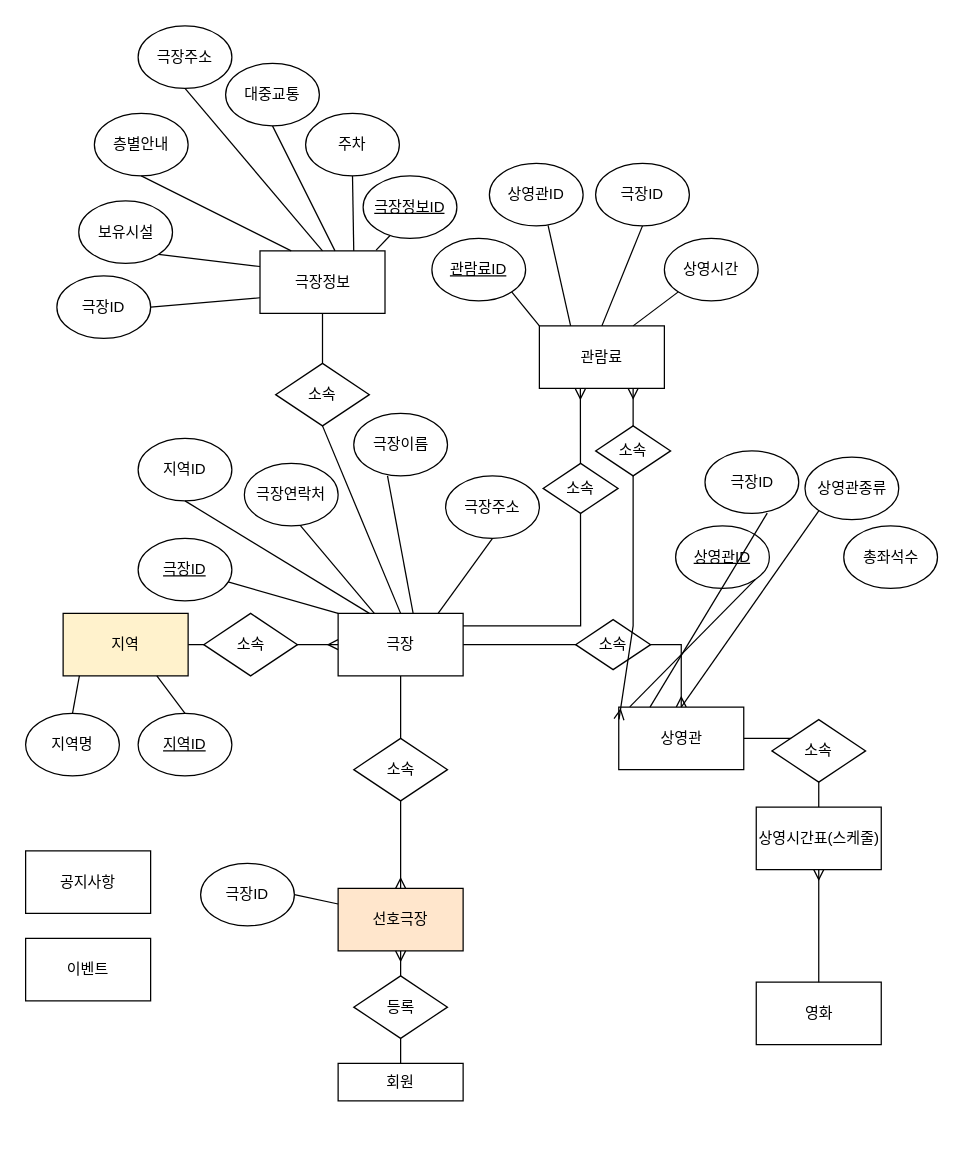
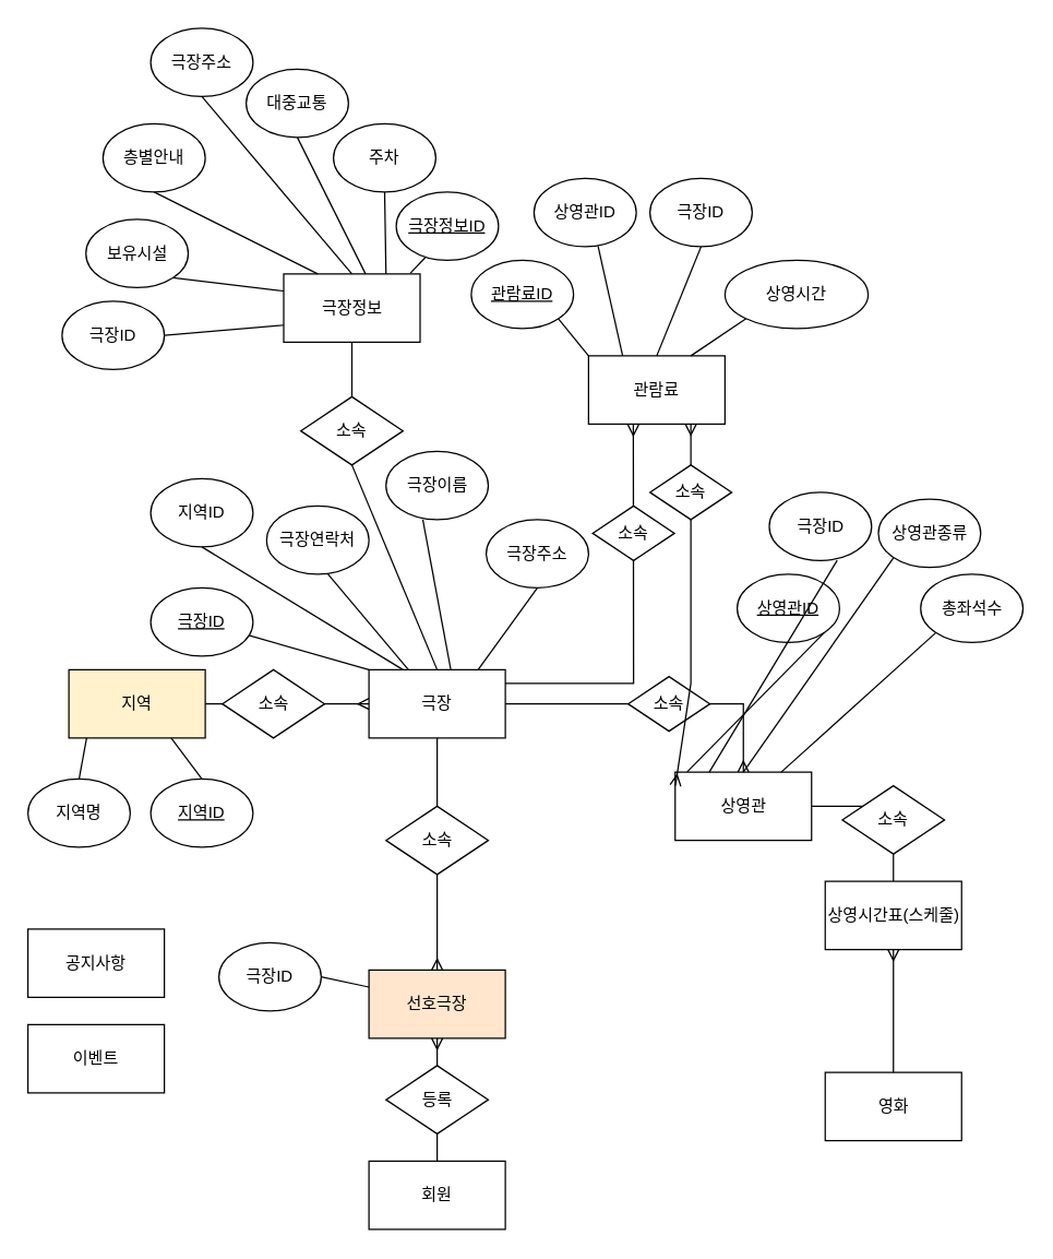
- <mxCell id="51" value="상영시간" style="ellipse;whiteSpace=wrap;html=1;" vertex="1" parent="1"><mxGeometry x="531" y="190" width="75" height="50" as="geometry" /></mxCell>
+ <mxCell id="51" value="상영시간" style="ellipse;whiteSpace=wrap;html=1;" vertex="1" parent="1"><mxGeometry x="531" y="190" width="105" height="50" as="geometry" /></mxCell>
+ <mxCell id="41" value="" style="endArrow=none;html=1;rounded=0;entryX=0;entryY=1;entryDx=0;entryDy=0;" edge="1" parent="1" source="10" target="37"><mxGeometry width="50" height="50" relative="1" as="geometry"><mxPoint x="660" y="570" as="sourcePoint" /><mxPoint x="710" y="520" as="targetPoint" /></mxGeometry></mxCell>
- <mxCell id="7" value="회원" style="rounded=0;whiteSpace=wrap;html=1;" vertex="1" parent="1"><mxGeometry x="270" y="850" width="100" height="30" as="geometry" /></mxCell>
+ <mxCell id="7" value="회원" style="rounded=0;whiteSpace=wrap;html=1;" vertex="1" parent="1"><mxGeometry x="270" y="850" width="100" height="50" as="geometry" /></mxCell>
